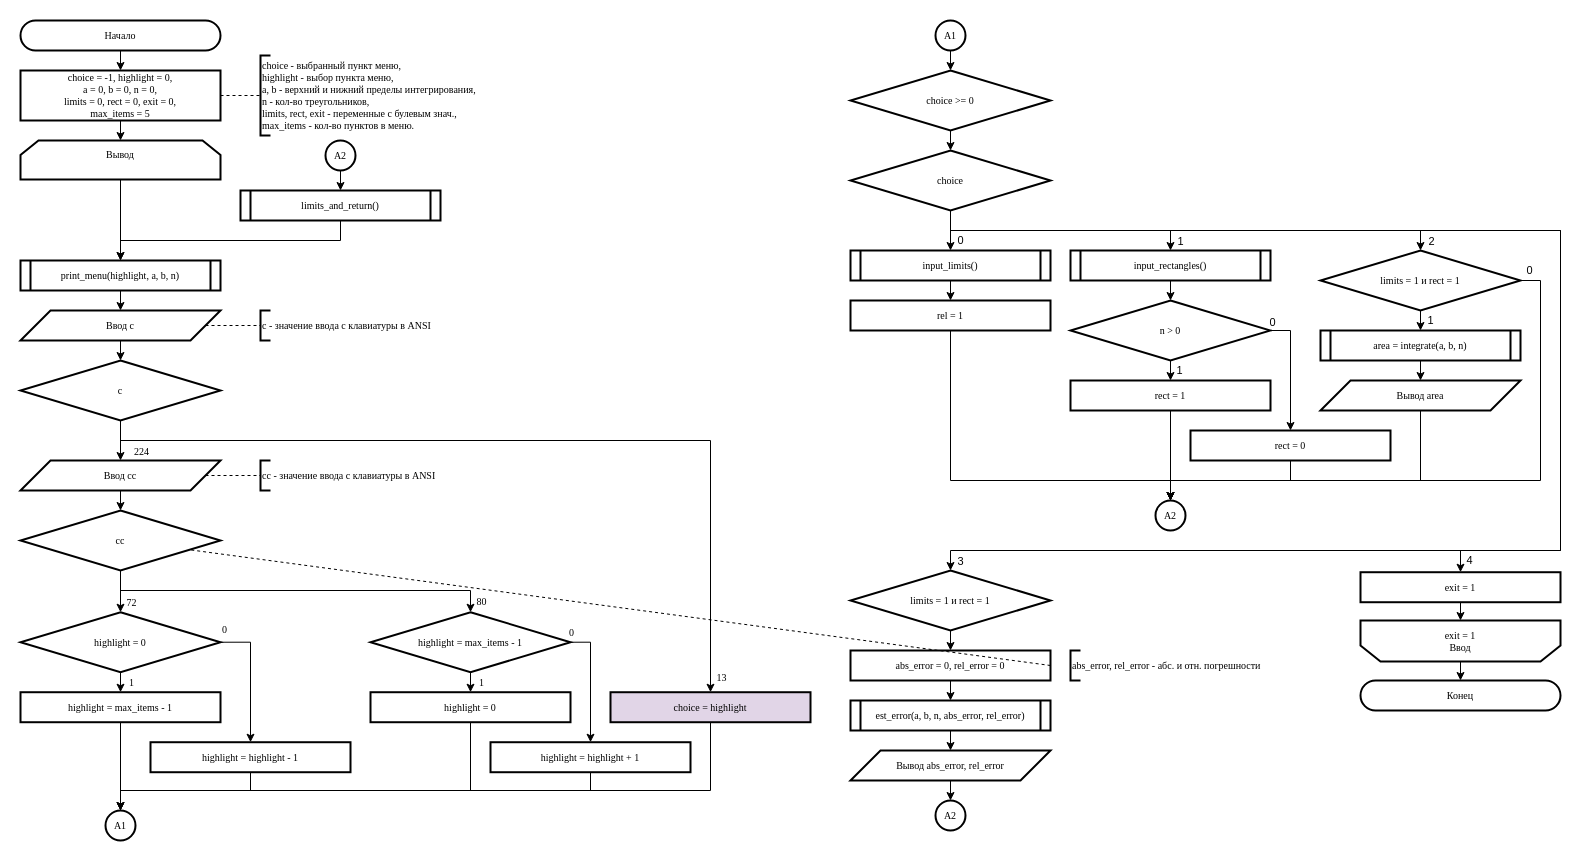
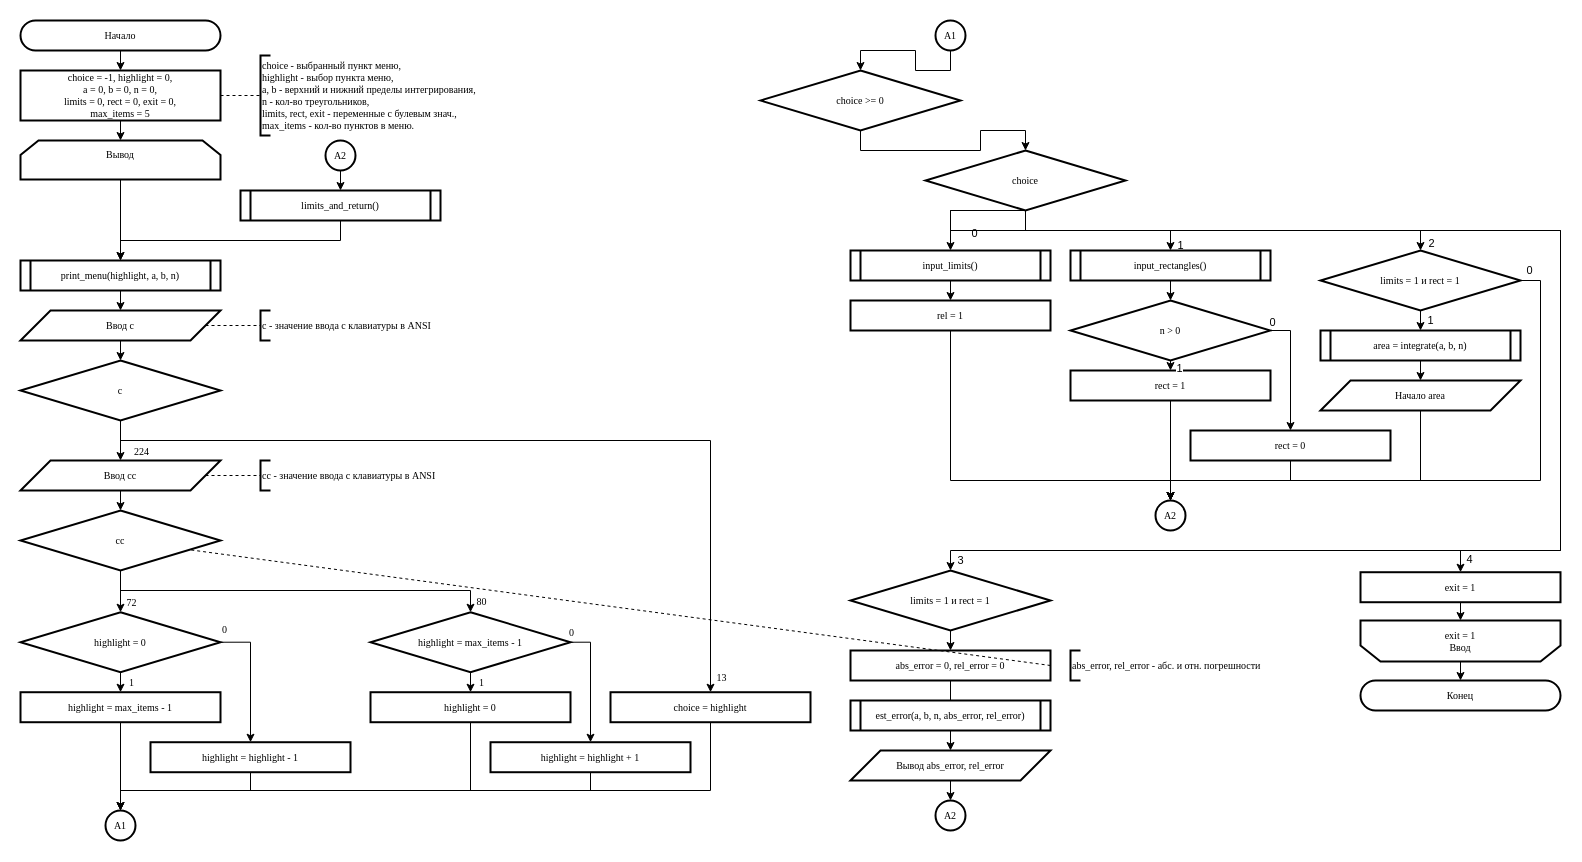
- <mxCell id="54" value="choice &amp;gt;= 0" style="rhombus;whiteSpace=wrap;html=1;strokeWidth=2;fontFamily=JetBrains Mono;fontSize=10;" vertex="1" parent="1"><mxGeometry x="850" y="70" width="200" height="60" as="geometry" /></mxCell>
+ <mxCell id="54" value="choice &amp;gt;= 0" style="rhombus;whiteSpace=wrap;html=1;strokeWidth=2;fontFamily=JetBrains Mono;fontSize=10;" vertex="1" parent="1"><mxGeometry x="760" y="70" width="200" height="60" as="geometry" /></mxCell>
- <mxCell id="69" value="choice" style="rhombus;whiteSpace=wrap;html=1;strokeWidth=2;fontFamily=JetBrains Mono;fontSize=10;" vertex="1" parent="1"><mxGeometry x="850" y="150" width="200" height="60" as="geometry" /></mxCell>
+ <mxCell id="69" value="choice" style="rhombus;whiteSpace=wrap;html=1;strokeWidth=2;fontFamily=JetBrains Mono;fontSize=10;" vertex="1" parent="1"><mxGeometry x="925" y="150" width="200" height="60" as="geometry" /></mxCell>
- <mxCell id="77" value="rect = 1" style="rounded=0;whiteSpace=wrap;html=1;strokeWidth=2;fontFamily=JetBrains Mono;fontSize=10;" vertex="1" parent="1"><mxGeometry x="1070" y="380" width="200" height="30" as="geometry" /></mxCell>
+ <mxCell id="77" value="rect = 1" style="rounded=0;whiteSpace=wrap;html=1;strokeWidth=2;fontFamily=JetBrains Mono;fontSize=10;" vertex="1" parent="1"><mxGeometry x="1070" y="370" width="200" height="30" as="geometry" /></mxCell>
- <mxCell id="91" value="Вывод area" style="shape=parallelogram;perimeter=parallelogramPerimeter;whiteSpace=wrap;html=1;fixedSize=1;size=30;container=0;strokeWidth=2;fontFamily=JetBrains Mono;fontSize=10;" vertex="1" parent="1"><mxGeometry x="1320" y="380" width="200" height="30" as="geometry" /></mxCell>
+ <mxCell id="91" value="Начало area" style="shape=parallelogram;perimeter=parallelogramPerimeter;whiteSpace=wrap;html=1;fixedSize=1;size=30;container=0;strokeWidth=2;fontFamily=JetBrains Mono;fontSize=10;" vertex="1" parent="1"><mxGeometry x="1320" y="380" width="200" height="30" as="geometry" /></mxCell>
- <mxCell id="103" style="edgeStyle=orthogonalEdgeStyle;rounded=0;orthogonalLoop=1;jettySize=auto;html=1;exitX=0.5;exitY=1;exitDx=0;exitDy=0;entryX=0.5;entryY=0;entryDx=0;entryDy=0;" edge="1" parent="1" source="104" target="102"><mxGeometry relative="1" as="geometry" /></mxCell>
+ <mxCell id="103" style="edgeStyle=orthogonalEdgeStyle;rounded=0;orthogonalLoop=1;jettySize=auto;html=1;exitX=0.5;exitY=1;exitDx=0;exitDy=0;entryX=0.5;entryY=0;entryDx=0;entryDy=0;endArrow=none;" edge="1" parent="1" source="104" target="102"><mxGeometry relative="1" as="geometry" /></mxCell>
- <mxCell id="25" value="choice = highlight" style="rounded=0;whiteSpace=wrap;html=1;strokeWidth=2;fontFamily=JetBrains Mono;fontSize=10;fillColor=#e1d5e7;" vertex="1" parent="1"><mxGeometry x="610" y="691.72" width="200" height="30" as="geometry" /></mxCell>
+ <mxCell id="25" value="choice = highlight" style="rounded=0;whiteSpace=wrap;html=1;strokeWidth=2;fontFamily=JetBrains Mono;fontSize=10;" vertex="1" parent="1"><mxGeometry x="610" y="691.72" width="200" height="30" as="geometry" /></mxCell>
